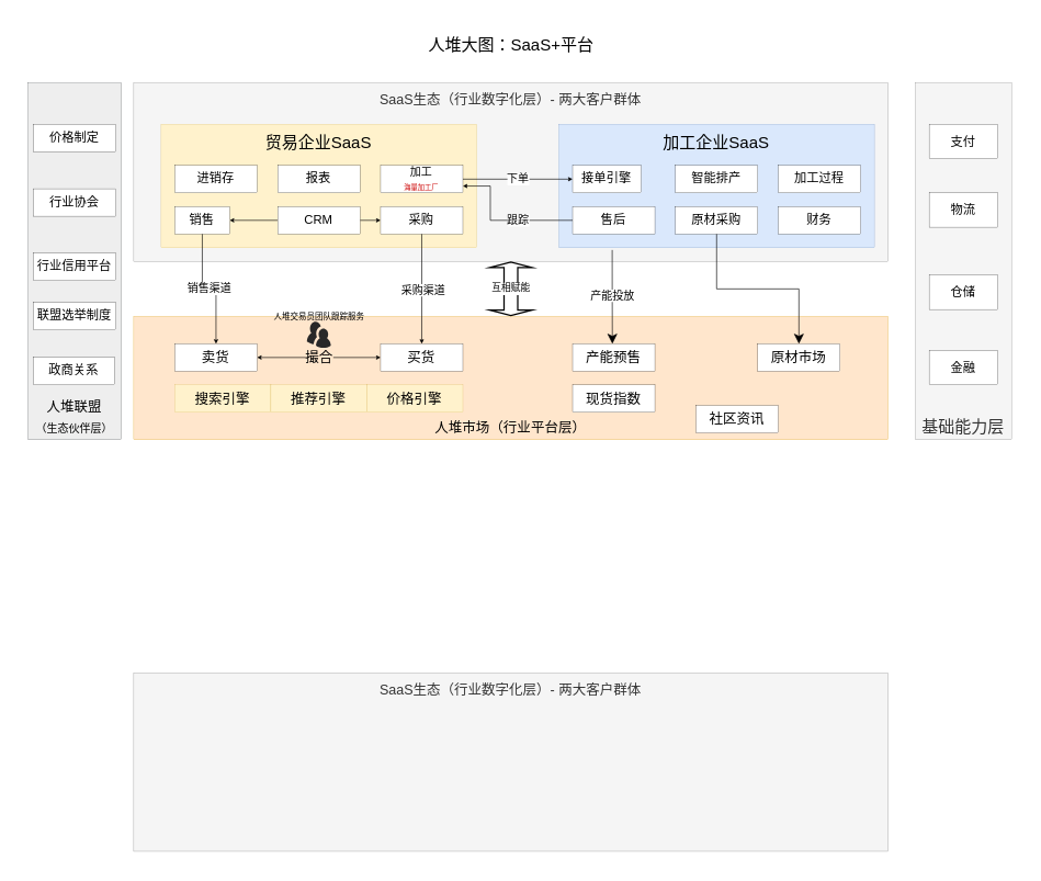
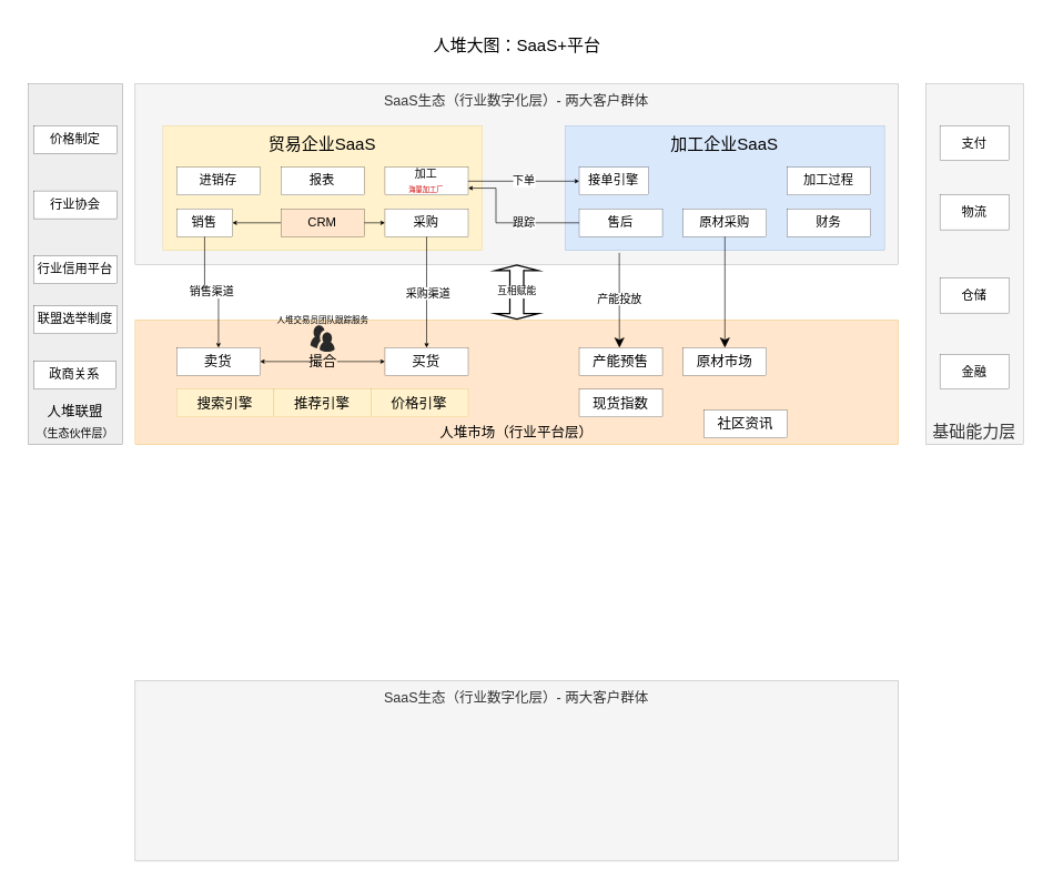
- <mxCell id="18" value="智能排产" style="rounded=0;whiteSpace=wrap;html=1;fontSize=9;strokeWidth=0.2;" vertex="1" parent="1"><mxGeometry x="492" y="120" width="60" height="20" as="geometry" /></mxCell>
- <mxCell id="11" value="CRM" style="rounded=0;whiteSpace=wrap;html=1;fontSize=9;strokeWidth=0.2;" vertex="1" parent="1"><mxGeometry x="202" y="150" width="60" height="20" as="geometry" /></mxCell>
+ <mxCell id="11" value="CRM" style="rounded=0;whiteSpace=wrap;html=1;fontSize=9;strokeWidth=0.2;fillColor=#ffe6cc;" vertex="1" parent="1"><mxGeometry x="202" y="150" width="60" height="20" as="geometry" /></mxCell>
- <mxCell id="29" value="原材市场" style="rounded=0;whiteSpace=wrap;html=1;fontSize=10;strokeWidth=0.2;" vertex="1" parent="1"><mxGeometry x="552" y="250" width="60" height="20" as="geometry" /></mxCell>
+ <mxCell id="29" value="原材市场" style="rounded=0;whiteSpace=wrap;html=1;fontSize=10;strokeWidth=0.2;" vertex="1" parent="1"><mxGeometry x="492" y="250" width="60" height="20" as="geometry" /></mxCell>
